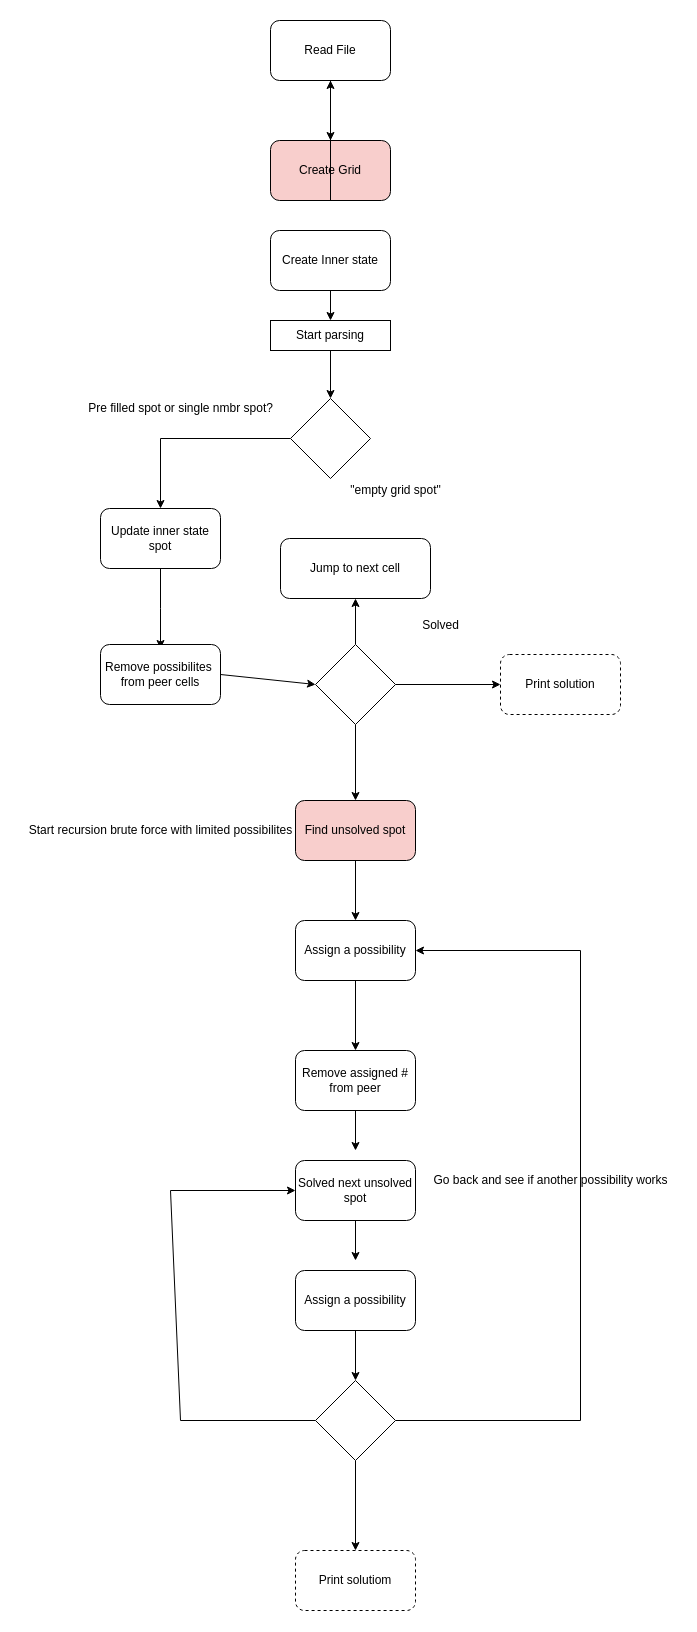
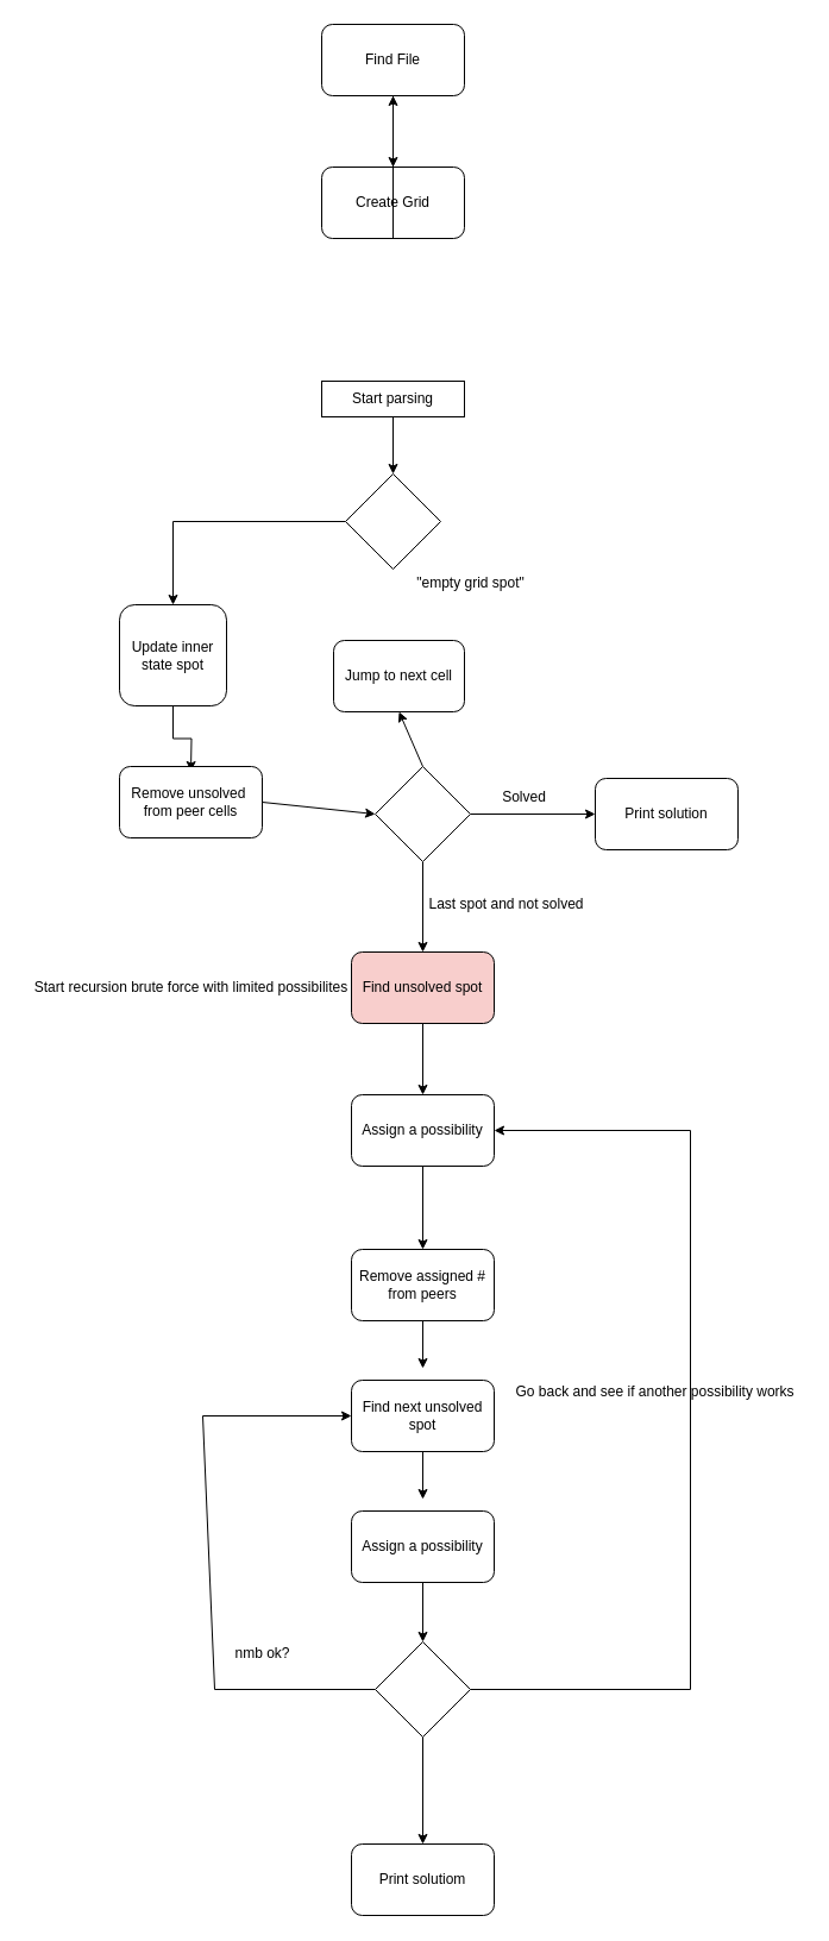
- <mxCell id="2" value="Read File" style="rounded=1;whiteSpace=wrap;html=1;" parent="1" vertex="1"><mxGeometry x="270" y="20" width="120" height="60" as="geometry" /></mxCell>
+ <mxCell id="2" value="Find File" style="rounded=1;whiteSpace=wrap;html=1;" parent="1" vertex="1"><mxGeometry x="270" y="20" width="120" height="60" as="geometry" /></mxCell>
- <mxCell id="4" value="Create Grid" style="rounded=1;whiteSpace=wrap;html=1;fillColor=#f8cecc;" parent="1" vertex="1"><mxGeometry x="270" y="140" width="120" height="60" as="geometry" /></mxCell>
+ <mxCell id="4" value="Create Grid" style="rounded=1;whiteSpace=wrap;html=1;" parent="1" vertex="1"><mxGeometry x="270" y="140" width="120" height="60" as="geometry" /></mxCell>
- <mxCell id="7" value="Create Inner state" style="rounded=1;whiteSpace=wrap;html=1;" parent="1" vertex="1"><mxGeometry x="270" y="230" width="120" height="60" as="geometry" /></mxCell>
- <mxCell id="6" style="edgeStyle=orthogonalEdgeStyle;rounded=0;orthogonalLoop=1;jettySize=auto;html=1;exitX=0.5;exitY=1;exitDx=0;exitDy=0;entryX=0.5;entryY=0;entryDx=0;entryDy=0;" parent="1" source="7" target="18" edge="1"><mxGeometry relative="1" as="geometry" /></mxCell>
- <mxCell id="12" value="Pre filled spot or single nmbr spot?" style="text;html=1;align=center;verticalAlign=middle;resizable=0;points=[];autosize=1;strokeColor=none;" parent="1" vertex="1"><mxGeometry x="80" y="398" width="200" height="20" as="geometry" /></mxCell>
- <mxCell id="11" value="Update inner state spot" style="rounded=1;whiteSpace=wrap;html=1;" parent="1" vertex="1"><mxGeometry x="100" y="508" width="120" height="60" as="geometry" /></mxCell>
+ <mxCell id="11" value="Update inner state spot" style="rounded=1;whiteSpace=wrap;html=1;" parent="1" vertex="1"><mxGeometry x="100" y="508" width="90" height="85" as="geometry" /></mxCell>
- <mxCell id="15" value="Jump to next cell" style="rounded=1;whiteSpace=wrap;html=1;" parent="1" vertex="1"><mxGeometry x="280" y="538" width="150" height="60" as="geometry" /></mxCell>
+ <mxCell id="15" value="Jump to next cell" style="rounded=1;whiteSpace=wrap;html=1;" parent="1" vertex="1"><mxGeometry x="280" y="538" width="110" height="60" as="geometry" /></mxCell>
- <mxCell id="24" value="Solved" style="text;html=1;align=center;verticalAlign=middle;resizable=0;points=[];autosize=1;strokeColor=none;" parent="1" vertex="1"><mxGeometry x="415" y="615" width="50" height="20" as="geometry" /></mxCell>
+ <mxCell id="24" value="Solved" style="text;html=1;align=center;verticalAlign=middle;resizable=0;points=[];autosize=1;strokeColor=none;" parent="1" vertex="1"><mxGeometry x="415" y="660" width="50" height="20" as="geometry" /></mxCell>
- <mxCell id="14" value="Remove possibilites&amp;nbsp;&lt;br&gt;from peer cells" style="rounded=1;whiteSpace=wrap;html=1;" parent="1" vertex="1"><mxGeometry x="100" y="644" width="120" height="60" as="geometry" /></mxCell>
+ <mxCell id="14" value="Remove unsolved&amp;nbsp;&lt;br&gt;from peer cells" style="rounded=1;whiteSpace=wrap;html=1;" parent="1" vertex="1"><mxGeometry x="100" y="644" width="120" height="60" as="geometry" /></mxCell>
- <mxCell id="23" value="Print solution" style="rounded=1;whiteSpace=wrap;html=1;dashed=1;" parent="1" vertex="1"><mxGeometry x="500" y="654" width="120" height="60" as="geometry" /></mxCell>
+ <mxCell id="23" value="Print solution" style="rounded=1;whiteSpace=wrap;html=1;" parent="1" vertex="1"><mxGeometry x="500" y="654" width="120" height="60" as="geometry" /></mxCell>
+ <mxCell id="27" value="Last spot and not solved" style="text;html=1;align=center;verticalAlign=middle;resizable=0;points=[];autosize=1;strokeColor=none;" parent="1" vertex="1"><mxGeometry x="350" y="750" width="150" height="20" as="geometry" /></mxCell>
- <mxCell id="31" value="Remove assigned # from peer" style="rounded=1;whiteSpace=wrap;html=1;" parent="1" vertex="1"><mxGeometry x="295" y="1050" width="120" height="60" as="geometry" /></mxCell>
+ <mxCell id="31" value="Remove assigned # from peers" style="rounded=1;whiteSpace=wrap;html=1;" parent="1" vertex="1"><mxGeometry x="295" y="1050" width="120" height="60" as="geometry" /></mxCell>
- <mxCell id="42" value="Go back and see if another possibility works" style="text;html=1;align=center;verticalAlign=middle;resizable=0;points=[];autosize=1;strokeColor=none;" parent="1" vertex="1"><mxGeometry x="425" y="1170" width="250" height="20" as="geometry" /></mxCell>
+ <mxCell id="42" value="Go back and see if another possibility works" style="text;html=1;align=center;verticalAlign=middle;resizable=0;points=[];autosize=1;strokeColor=none;" parent="1" vertex="1"><mxGeometry x="425" y="1160" width="250" height="20" as="geometry" /></mxCell>
- <mxCell id="33" value="Solved next unsolved spot" style="rounded=1;whiteSpace=wrap;html=1;" parent="1" vertex="1"><mxGeometry x="295" y="1160" width="120" height="60" as="geometry" /></mxCell>
+ <mxCell id="33" value="Find next unsolved spot" style="rounded=1;whiteSpace=wrap;html=1;" parent="1" vertex="1"><mxGeometry x="295" y="1160" width="120" height="60" as="geometry" /></mxCell>
+ <mxCell id="40" value="nmb ok?" style="text;html=1;align=center;verticalAlign=middle;resizable=0;points=[];autosize=1;strokeColor=none;" parent="1" vertex="1"><mxGeometry x="190" y="1380" width="60" height="20" as="geometry" /></mxCell>
- <mxCell id="43" value="Print solutiom" style="rounded=1;whiteSpace=wrap;html=1;dashed=1;" parent="1" vertex="1"><mxGeometry x="295" y="1550" width="120" height="60" as="geometry" /></mxCell>
+ <mxCell id="43" value="Print solutiom" style="rounded=1;whiteSpace=wrap;html=1;" parent="1" vertex="1"><mxGeometry x="295" y="1550" width="120" height="60" as="geometry" /></mxCell>
